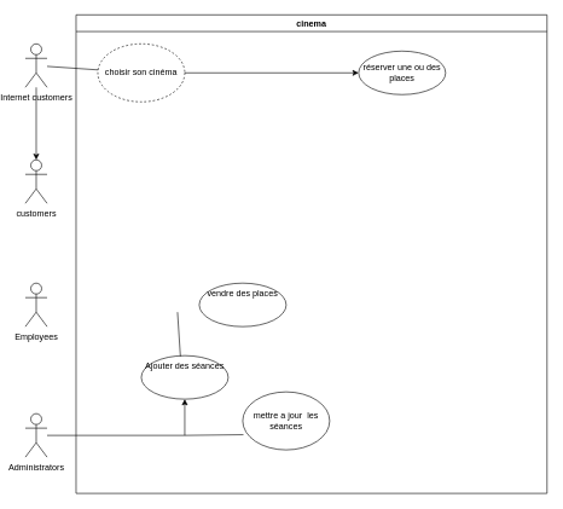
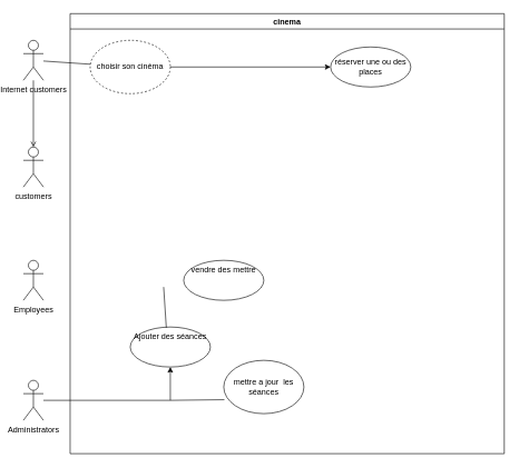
- <mxCell id="2" style="edgeStyle=orthogonalEdgeStyle;rounded=0;orthogonalLoop=1;jettySize=auto;html=1;entryX=0.5;entryY=0;entryDx=0;entryDy=0;entryPerimeter=0;" parent="1" source="3" target="16" edge="1"><mxGeometry relative="1" as="geometry" /></mxCell>
+ <mxCell id="2" style="edgeStyle=orthogonalEdgeStyle;rounded=0;orthogonalLoop=1;jettySize=auto;html=1;entryX=0.5;entryY=0;entryDx=0;entryDy=0;entryPerimeter=0;endArrow=open;" parent="1" source="3" target="16" edge="1"><mxGeometry relative="1" as="geometry" /></mxCell>
- <mxCell id="11" value="vendre des places" style="ellipse;whiteSpace=wrap;html=1;verticalAlign=top;" parent="7" vertex="1"><mxGeometry x="170" y="370" width="120" height="60" as="geometry" /></mxCell>
+ <mxCell id="11" value="vendre des mettre" style="ellipse;whiteSpace=wrap;html=1;verticalAlign=top;" parent="7" vertex="1"><mxGeometry x="170" y="370" width="120" height="60" as="geometry" /></mxCell>
